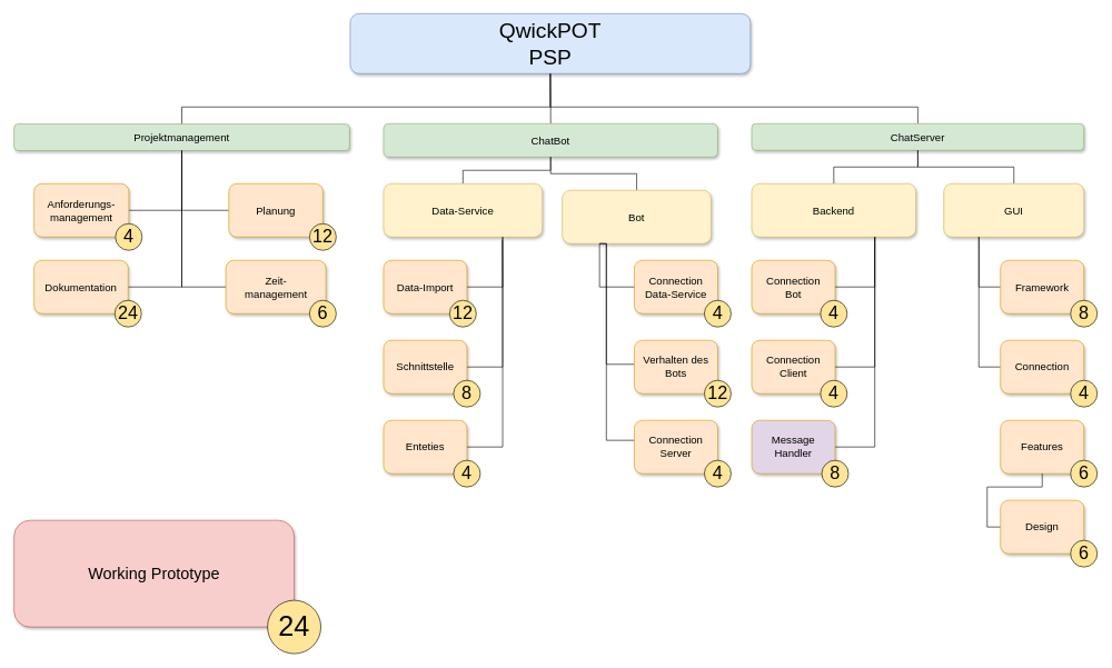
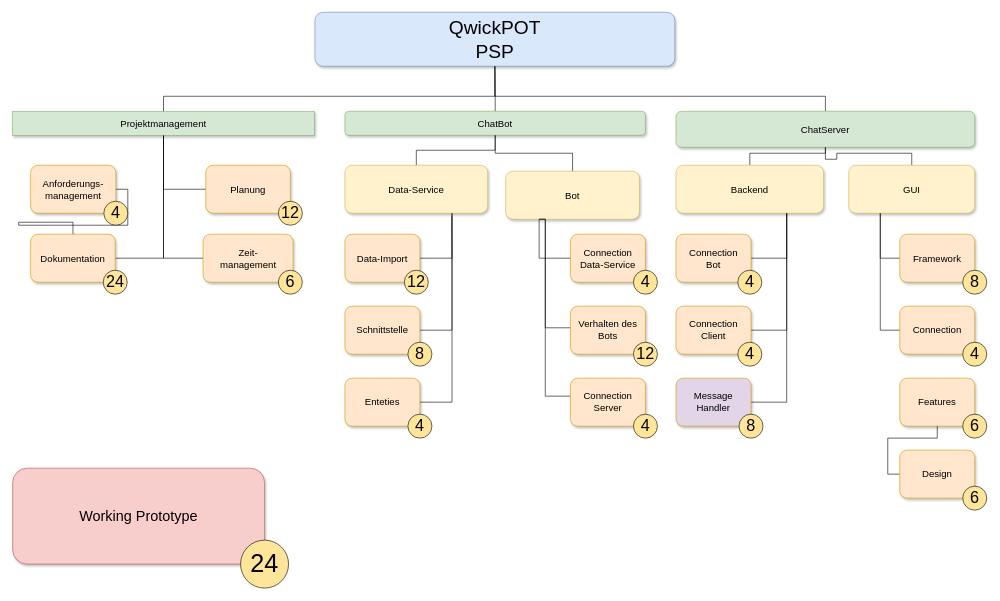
- <mxCell id="4" value="ChatServer" style="whiteSpace=wrap;html=1;rounded=1;shadow=1;strokeWidth=1;fontSize=16;align=center;fillColor=#d5e8d4;strokeColor=#82b366;" parent="1" vertex="1"><mxGeometry x="1126" y="185" width="498" height="40" as="geometry" /></mxCell>
+ <mxCell id="4" value="ChatServer" style="whiteSpace=wrap;html=1;rounded=1;shadow=1;strokeWidth=1;fontSize=16;align=center;fillColor=#d5e8d4;strokeColor=#82b366;" parent="1" vertex="1"><mxGeometry x="1126" y="185" width="498" height="60" as="geometry" /></mxCell>
- <mxCell id="8" value="Projektmanagement" style="whiteSpace=wrap;html=1;rounded=1;shadow=1;strokeWidth=1;fontSize=16;align=center;fillColor=#d5e8d4;strokeColor=#82b366;" parent="1" vertex="1"><mxGeometry x="20" y="185.5" width="503" height="40" as="geometry" /></mxCell>
+ <mxCell id="8" value="Projektmanagement" style="whiteSpace=wrap;html=1;shadow=1;strokeWidth=1;fontSize=16;align=center;fillColor=#d5e8d4;strokeColor=#82b366;rounded=0;" parent="1" vertex="1"><mxGeometry x="20" y="185.5" width="503" height="40" as="geometry" /></mxCell>
- <mxCell id="6" value="ChatBot" style="whiteSpace=wrap;html=1;rounded=1;shadow=1;strokeWidth=1;fontSize=16;align=center;fillColor=#d5e8d4;strokeColor=#82b366;" parent="1" vertex="1"><mxGeometry x="574" y="185" width="501" height="50" as="geometry" /></mxCell>
+ <mxCell id="6" value="ChatBot" style="whiteSpace=wrap;html=1;rounded=1;shadow=1;strokeWidth=1;fontSize=16;align=center;fillColor=#d5e8d4;strokeColor=#82b366;" parent="1" vertex="1"><mxGeometry x="574" y="185" width="501" height="40" as="geometry" /></mxCell>
- <mxCell id="17" style="edgeStyle=orthogonalEdgeStyle;rounded=0;orthogonalLoop=1;jettySize=auto;html=1;exitX=1;exitY=0.5;exitDx=0;exitDy=0;entryX=0.5;entryY=1;entryDx=0;entryDy=0;endArrow=none;endFill=0;" edge="1" parent="1" source="18" target="8"><mxGeometry relative="1" as="geometry" /></mxCell>
+ <mxCell id="17" style="edgeStyle=orthogonalEdgeStyle;rounded=0;orthogonalLoop=1;jettySize=auto;html=1;exitX=1;exitY=0.5;exitDx=0;exitDy=0;endArrow=none;endFill=0;" edge="1" parent="1" source="18" target="77"><mxGeometry relative="1" as="geometry" /></mxCell>
